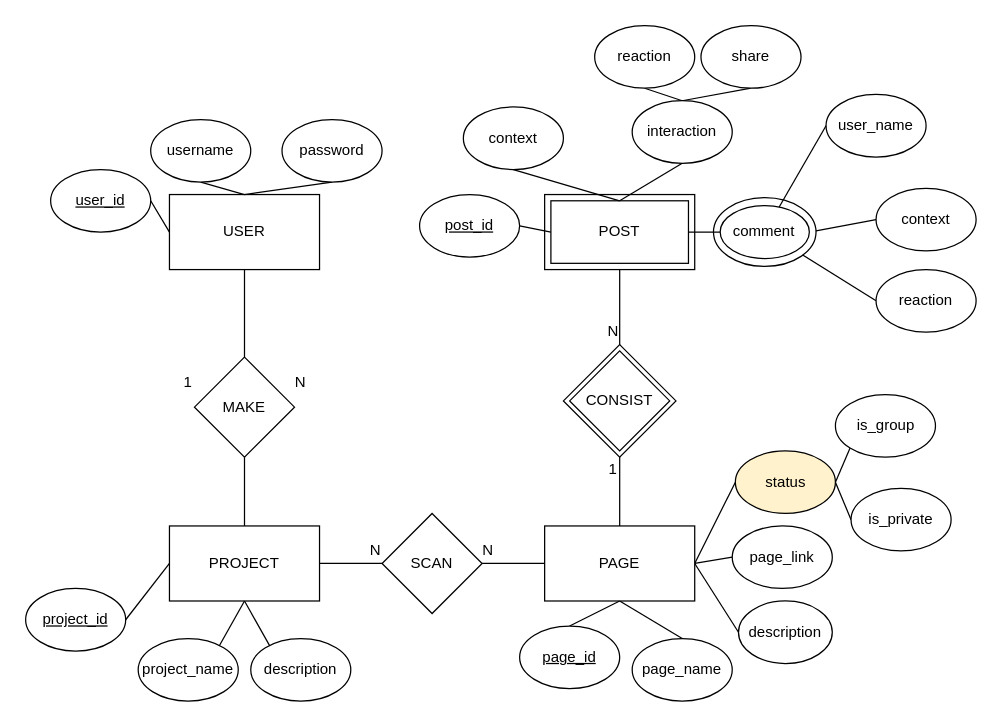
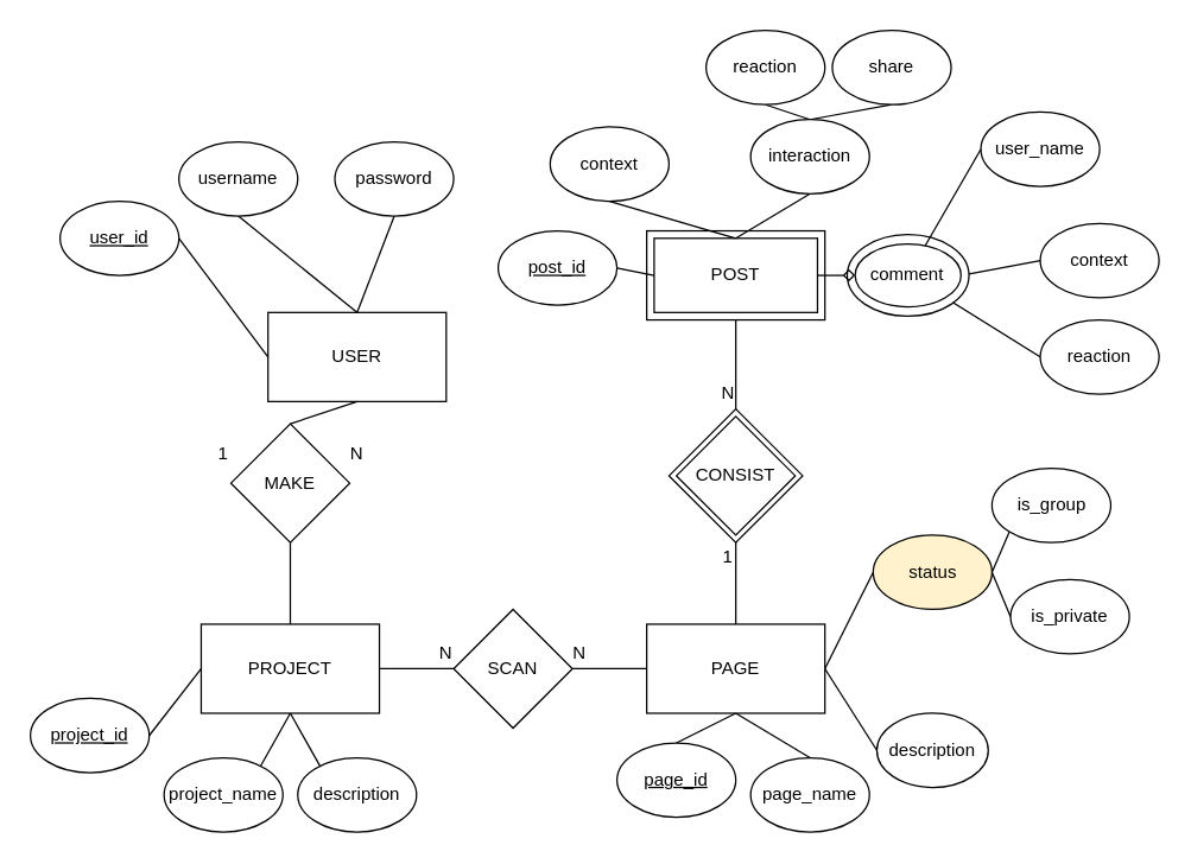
- <mxCell id="2" value="USER" style="rounded=0;whiteSpace=wrap;html=1;" parent="1" vertex="1"><mxGeometry x="135" y="155" width="120" height="60" as="geometry" /></mxCell>
+ <mxCell id="2" value="USER" style="rounded=0;whiteSpace=wrap;html=1;" parent="1" vertex="1"><mxGeometry x="180" y="210" width="120" height="60" as="geometry" /></mxCell>
- <mxCell id="71" style="edgeStyle=none;rounded=0;orthogonalLoop=1;jettySize=auto;html=1;exitX=1;exitY=0.5;exitDx=0;exitDy=0;entryX=0;entryY=0.5;entryDx=0;entryDy=0;endArrow=none;endFill=0;" edge="1" parent="1" source="45" target="69"><mxGeometry relative="1" as="geometry" /></mxCell>
+ <mxCell id="71" style="edgeStyle=none;rounded=0;orthogonalLoop=1;jettySize=auto;html=1;exitX=1;exitY=0.5;exitDx=0;exitDy=0;entryX=0;entryY=0.5;entryDx=0;entryDy=0;endArrow=diamond;endFill=0;" edge="1" parent="1" source="45" target="69"><mxGeometry relative="1" as="geometry" /></mxCell>
- <mxCell id="46" value="page_link" style="ellipse;whiteSpace=wrap;html=1;" vertex="1" parent="1"><mxGeometry x="585" y="420" width="80" height="50" as="geometry" /></mxCell>
- <mxCell id="24" style="edgeStyle=none;rounded=0;orthogonalLoop=1;jettySize=auto;html=1;exitX=1;exitY=0.5;exitDx=0;exitDy=0;entryX=0;entryY=0.5;entryDx=0;entryDy=0;endArrow=none;endFill=0;" edge="1" parent="1" source="26" target="46"><mxGeometry relative="1" as="geometry"><mxPoint x="555" y="450" as="sourcePoint" /></mxGeometry></mxCell>
